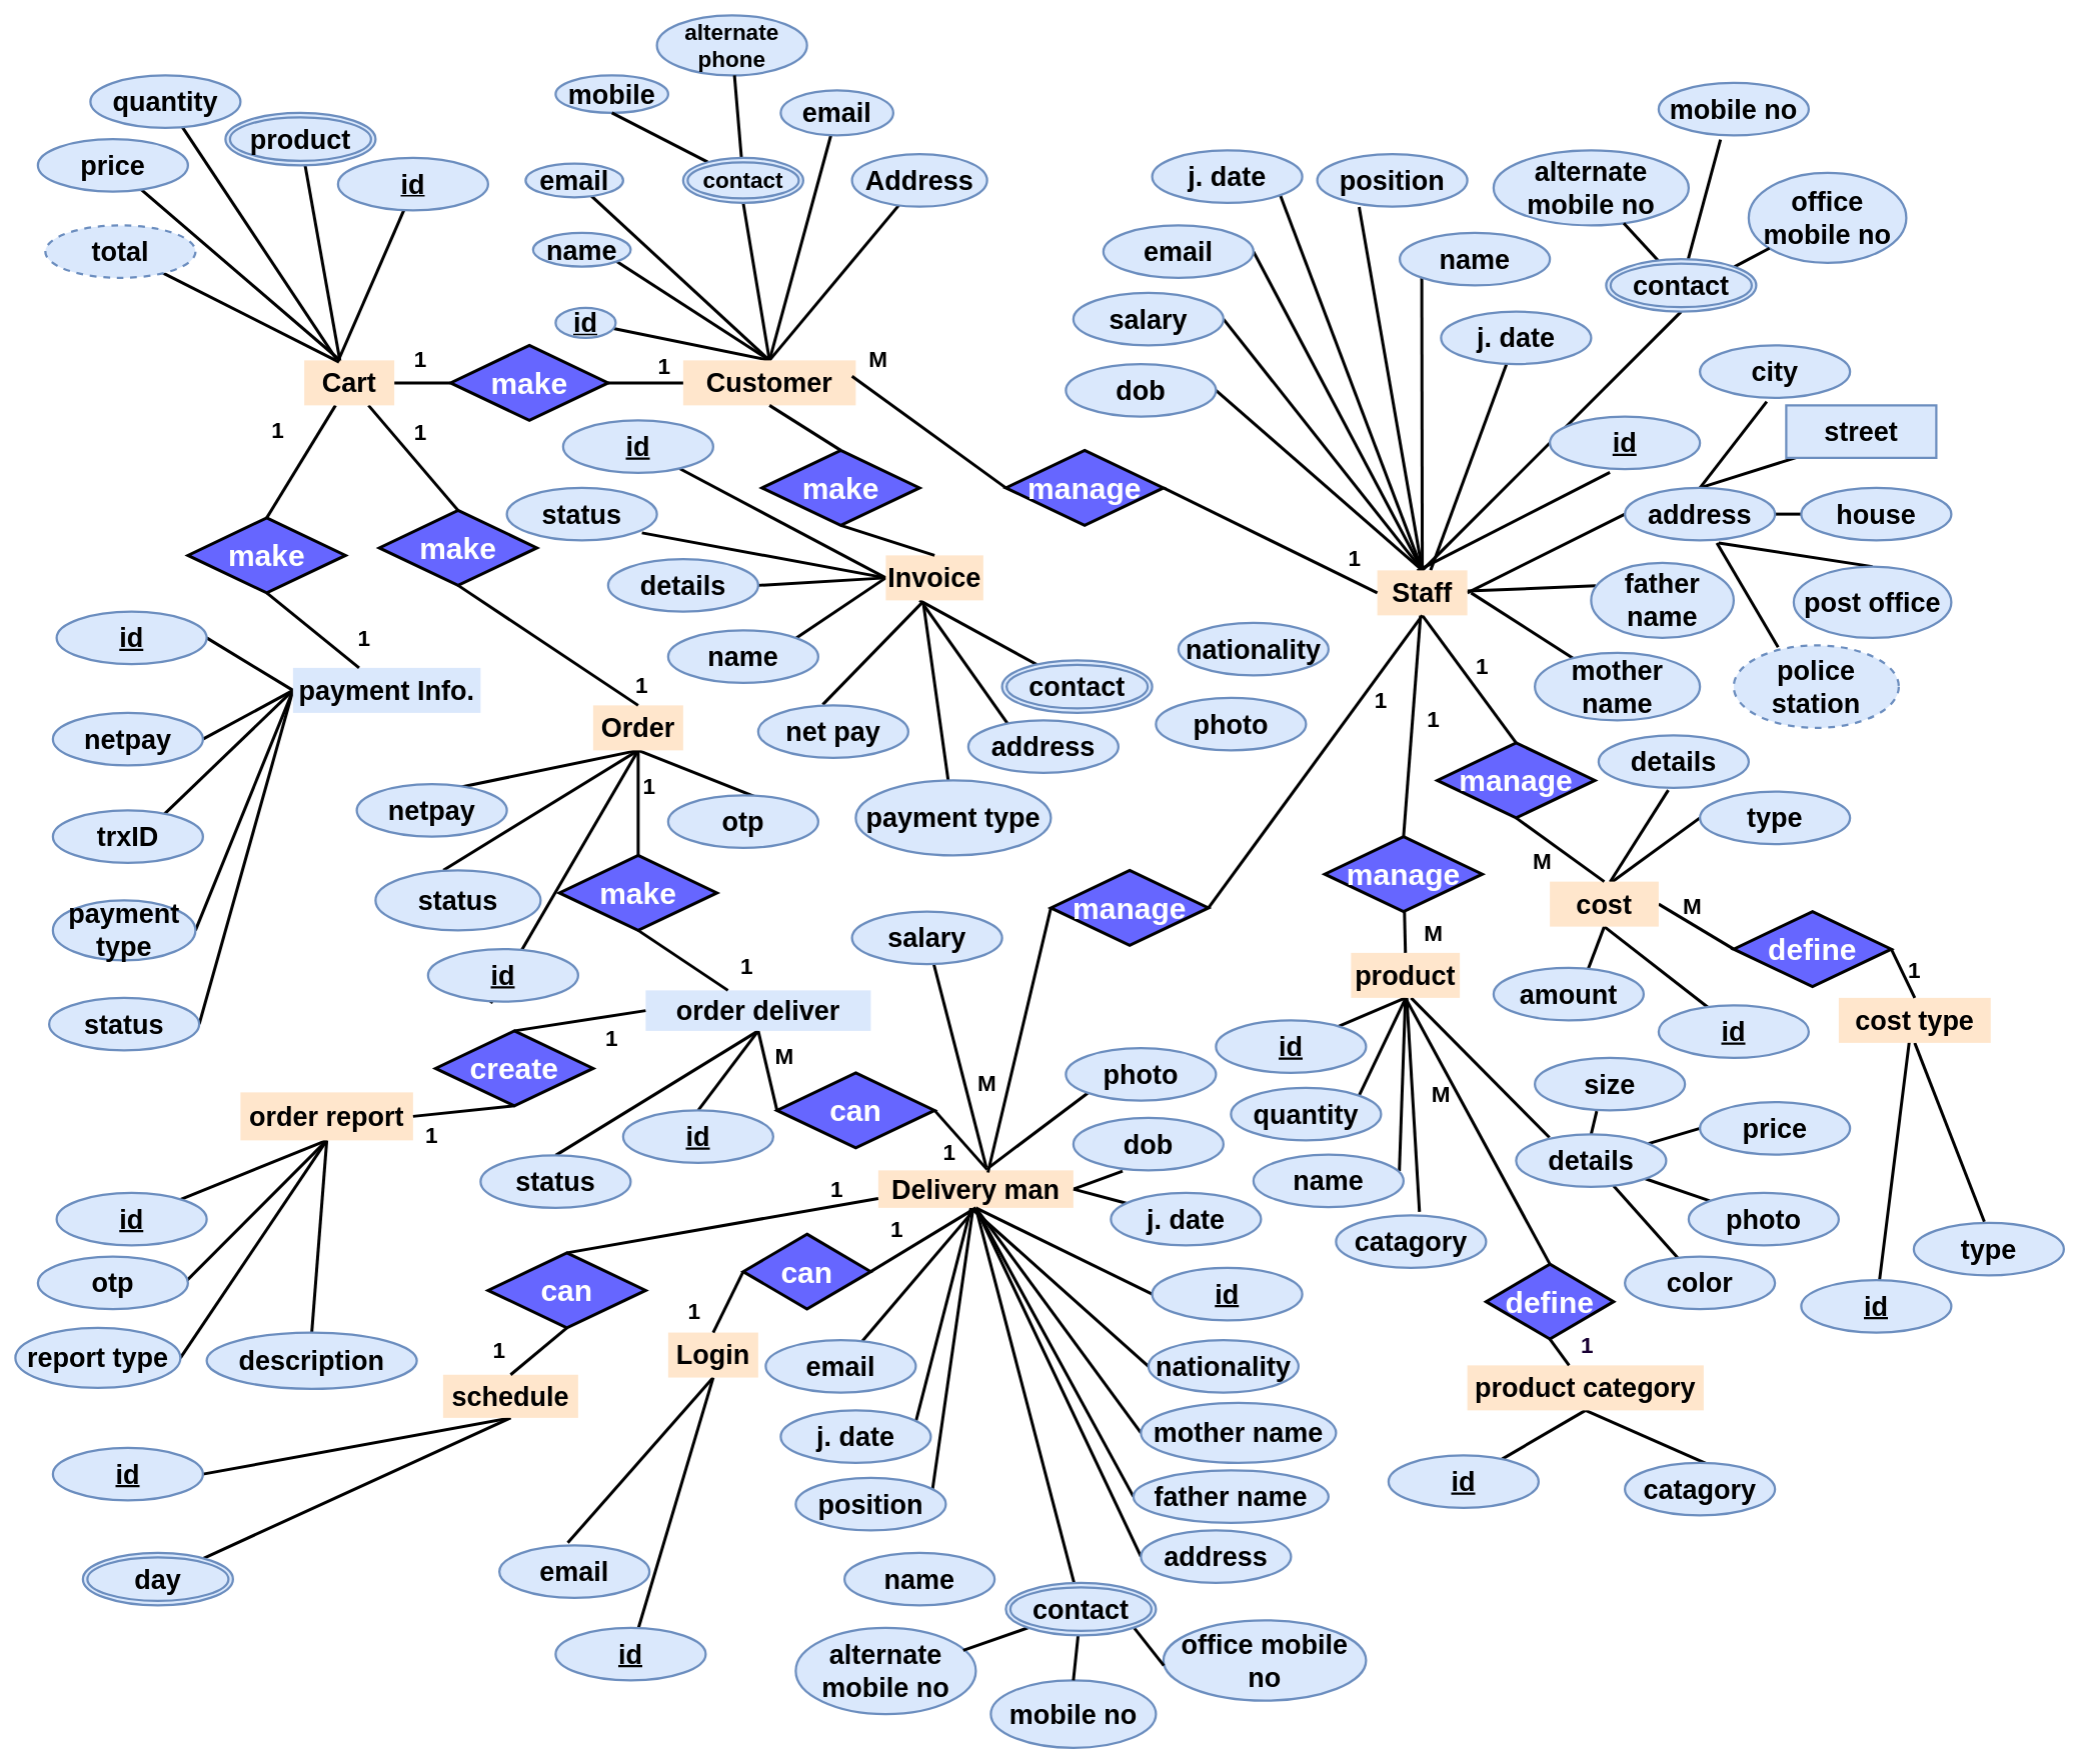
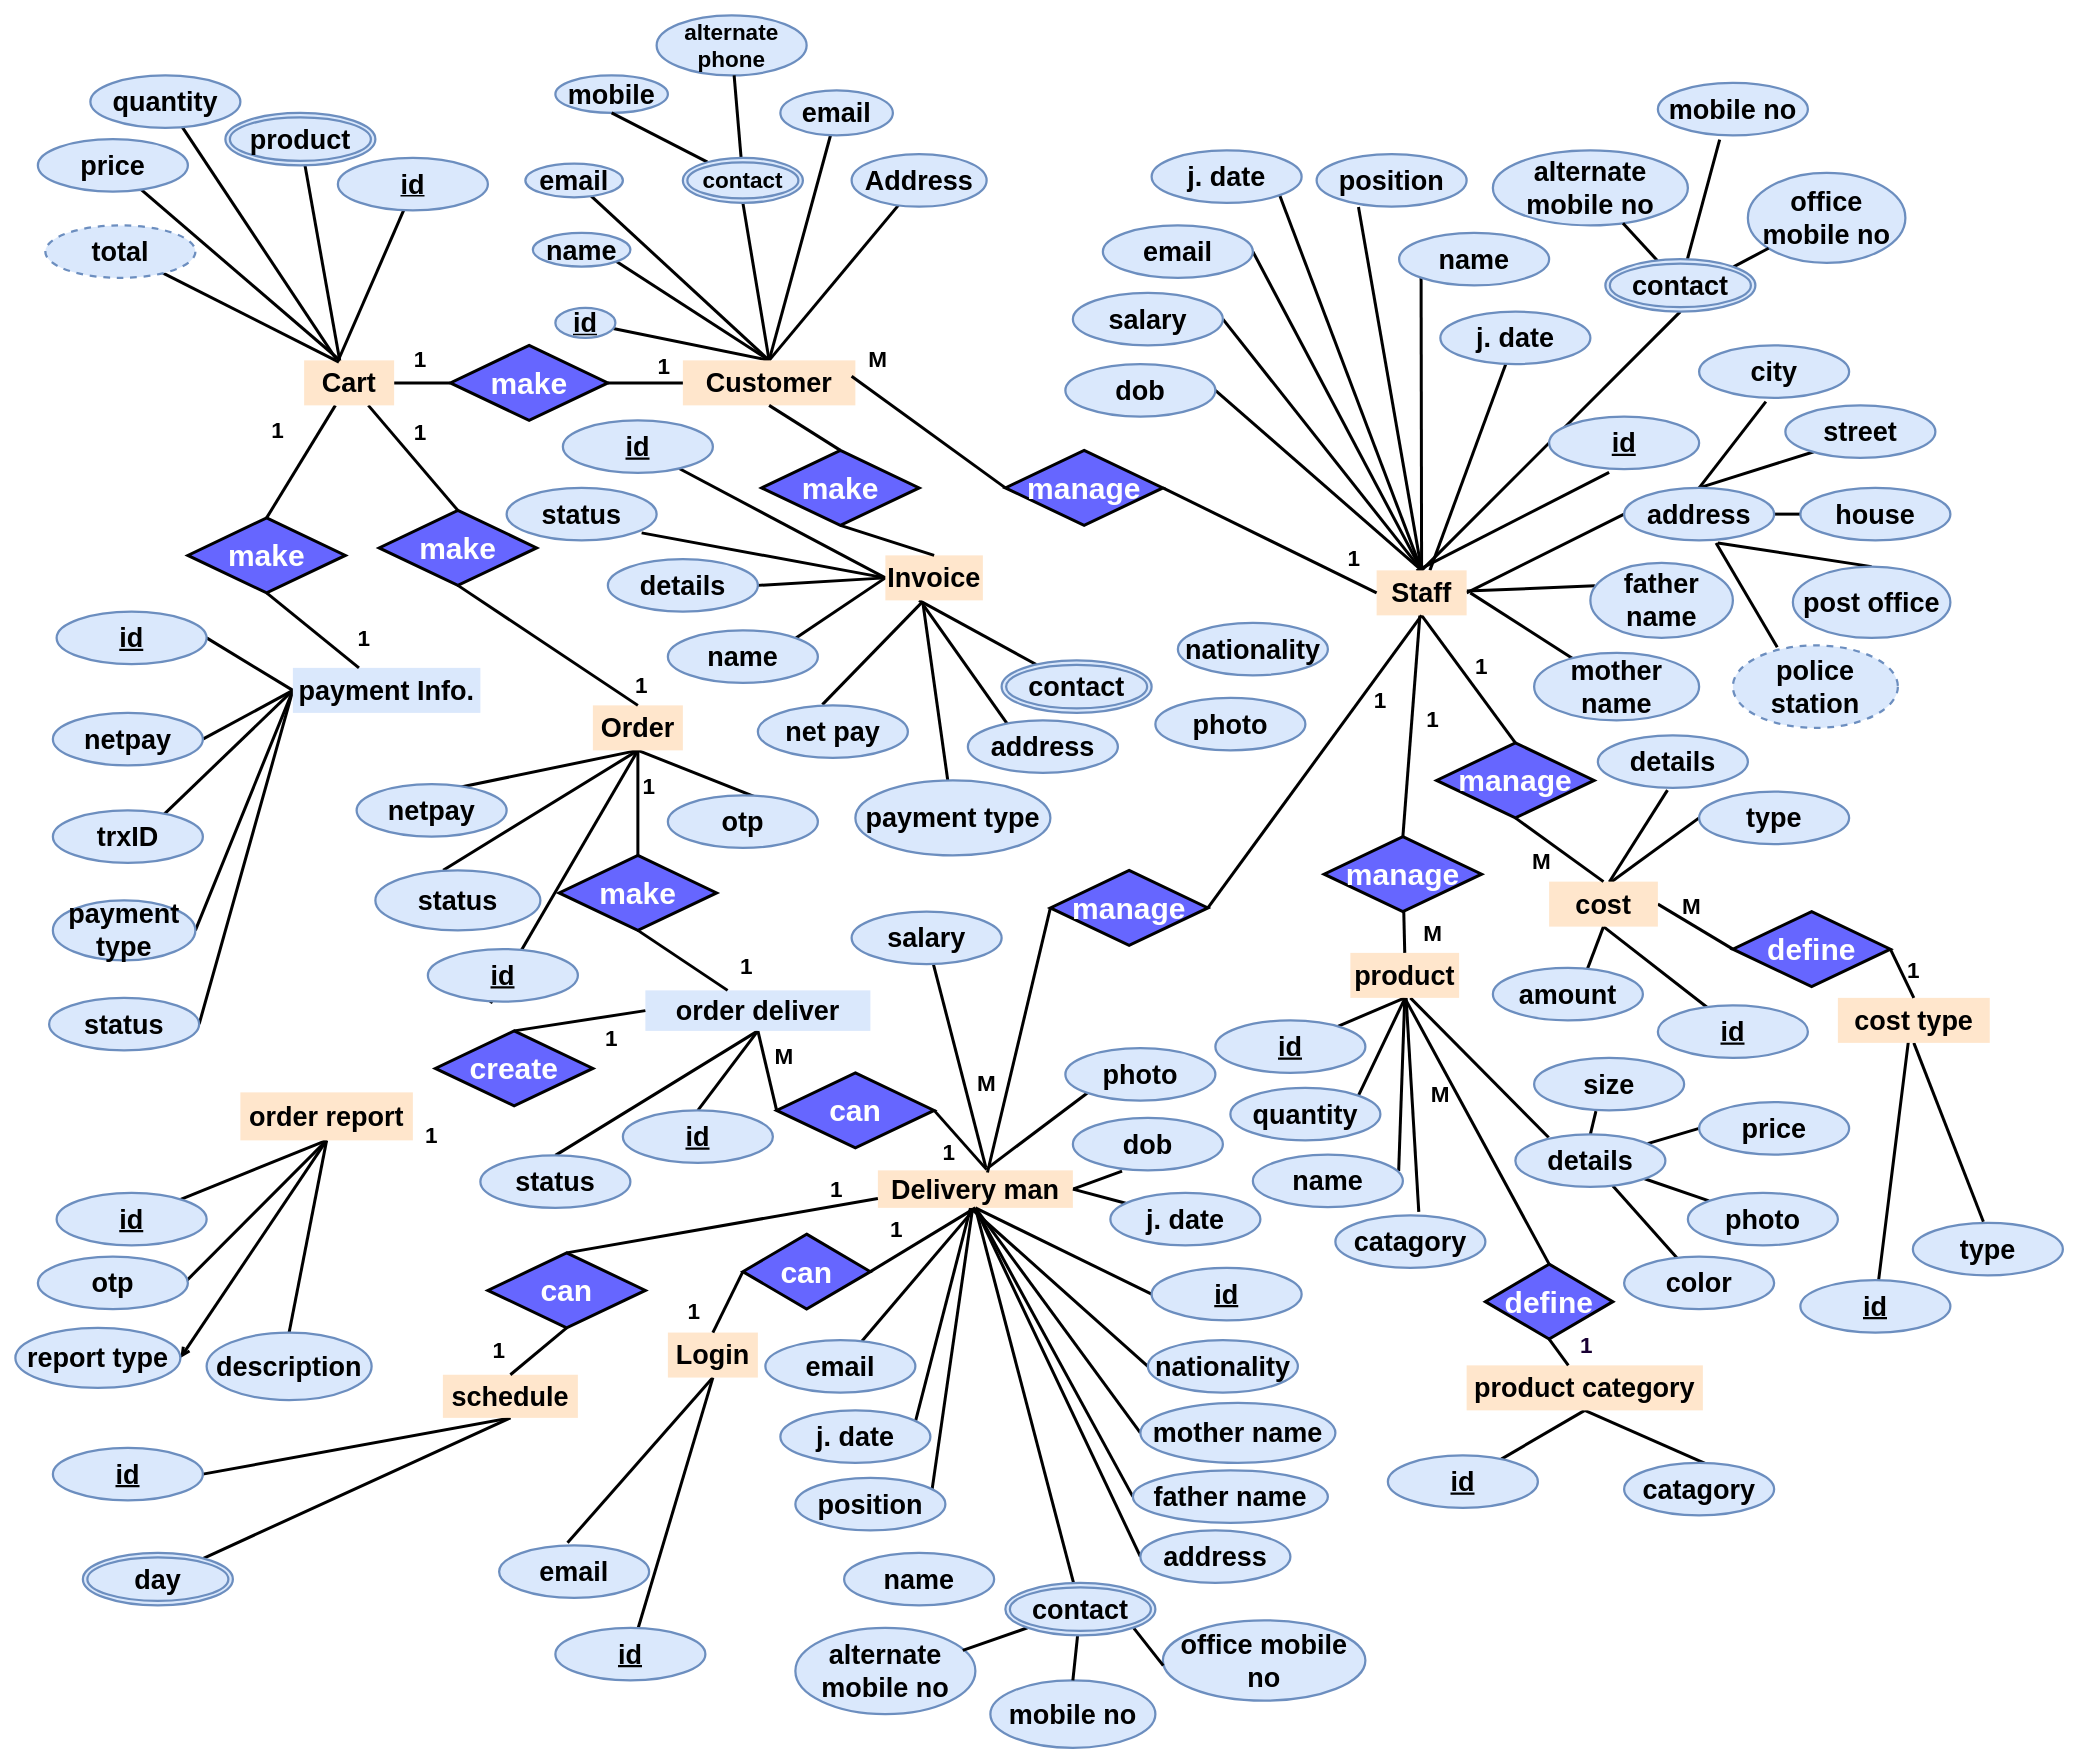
- <mxCell id="149" value="&lt;h1 style=&quot;font-size: 36px;&quot;&gt;street&lt;/h1&gt;" style="whiteSpace=wrap;html=1;strokeColor=#6c8ebf;strokeWidth=3;fontFamily=Helvetica;fontSize=36;fillColor=#dae8fc;rounded=0;" parent="1" vertex="1"><mxGeometry x="2380" y="540" width="200" height="70" as="geometry" /></mxCell>
+ <mxCell id="149" value="&lt;h1 style=&quot;font-size: 36px;&quot;&gt;street&lt;/h1&gt;" style="ellipse;whiteSpace=wrap;html=1;rounded=0;strokeColor=#6c8ebf;strokeWidth=3;fontFamily=Helvetica;fontSize=36;fillColor=#dae8fc;" parent="1" vertex="1"><mxGeometry x="2380" y="540" width="200" height="70" as="geometry" /></mxCell>
- <mxCell id="253" style="rounded=0;orthogonalLoop=1;jettySize=auto;html=1;entryX=1;entryY=0.5;entryDx=0;entryDy=0;endArrow=none;strokeWidth=4;endFill=0;exitX=0.5;exitY=1;exitDx=0;exitDy=0;" parent="1" source="254" target="89" edge="1"><mxGeometry relative="1" as="geometry" /></mxCell>
- <mxCell id="87" style="rounded=0;orthogonalLoop=1;jettySize=auto;html=1;exitX=0.5;exitY=1;exitDx=0;exitDy=0;entryX=1;entryY=0.5;entryDx=0;entryDy=0;endArrow=none;strokeWidth=4;endFill=0;" parent="1" source="89" target="102" edge="1"><mxGeometry relative="1" as="geometry"><mxPoint x="335" y="1670" as="targetPoint" /></mxGeometry></mxCell>
+ <mxCell id="87" style="rounded=0;orthogonalLoop=1;jettySize=auto;html=1;exitX=0.5;exitY=1;exitDx=0;exitDy=0;entryX=1;entryY=0.5;entryDx=0;entryDy=0;endArrow=open;strokeWidth=4;endFill=0;" parent="1" source="89" target="102" edge="1"><mxGeometry relative="1" as="geometry"><mxPoint x="335" y="1670" as="targetPoint" /></mxGeometry></mxCell>
- <mxCell id="104" value="&lt;h1 style=&quot;font-size: 36px;&quot;&gt;description&lt;/h1&gt;" style="ellipse;whiteSpace=wrap;html=1;rounded=0;strokeColor=#6c8ebf;strokeWidth=3;fontFamily=Helvetica;fontSize=36;fillColor=#dae8fc;" parent="1" vertex="1"><mxGeometry x="275" y="1776.25" width="280" height="75" as="geometry" /></mxCell>
+ <mxCell id="104" value="&lt;h1 style=&quot;font-size: 36px;&quot;&gt;description&lt;/h1&gt;" style="ellipse;whiteSpace=wrap;html=1;rounded=0;strokeColor=#6c8ebf;strokeWidth=3;fontFamily=Helvetica;fontSize=36;fillColor=#dae8fc;" parent="1" vertex="1"><mxGeometry x="275" y="1776.25" width="220" height="90" as="geometry" /></mxCell>
